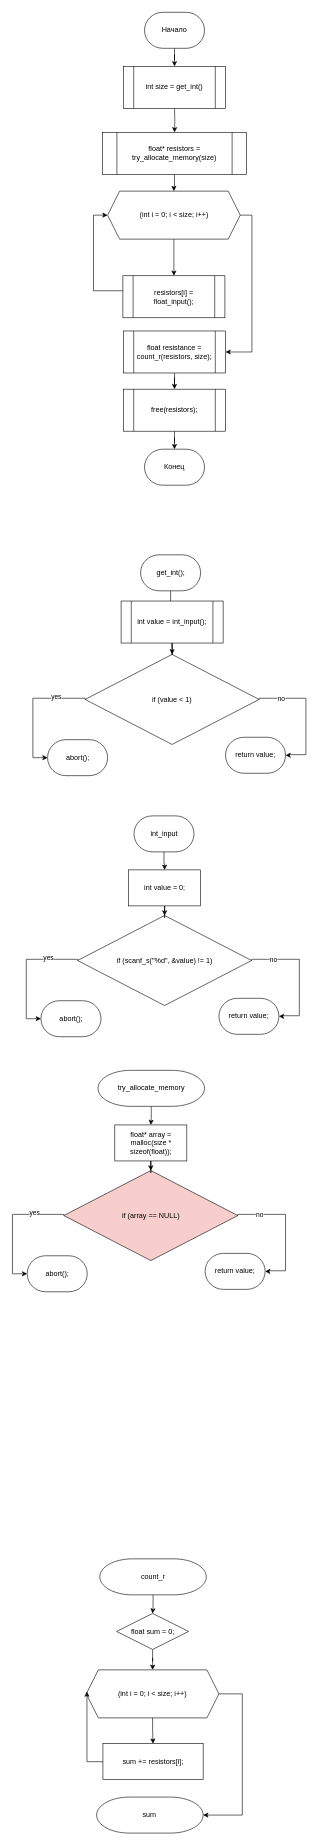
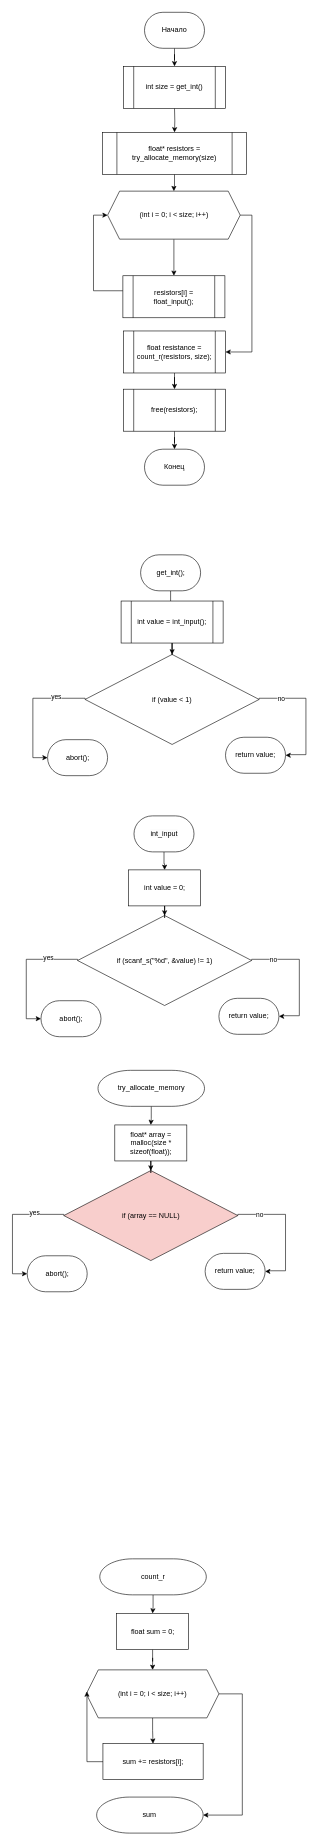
- <mxCell id="54" value="float sum = 0;" style="rhombus;whiteSpace=wrap;html=1;" vertex="1" parent="1"><mxGeometry x="193.51" y="2688" width="120" height="60" as="geometry" /></mxCell>
+ <mxCell id="54" value="float sum = 0;" style="rounded=0;whiteSpace=wrap;html=1;" vertex="1" parent="1"><mxGeometry x="193.51" y="2688" width="120" height="60" as="geometry" /></mxCell>
